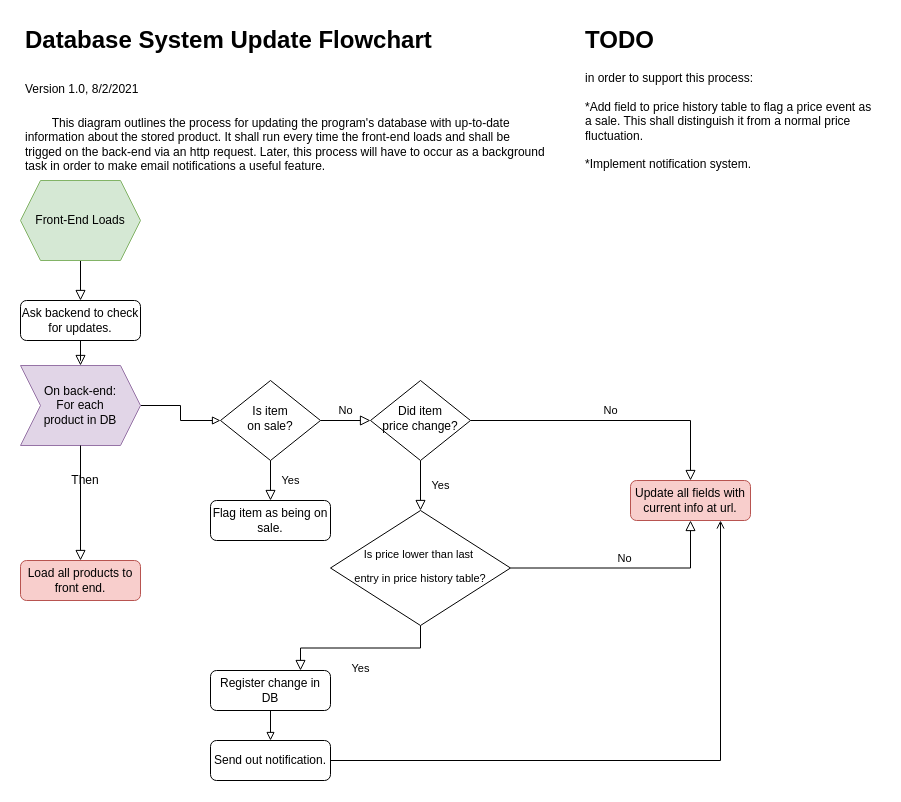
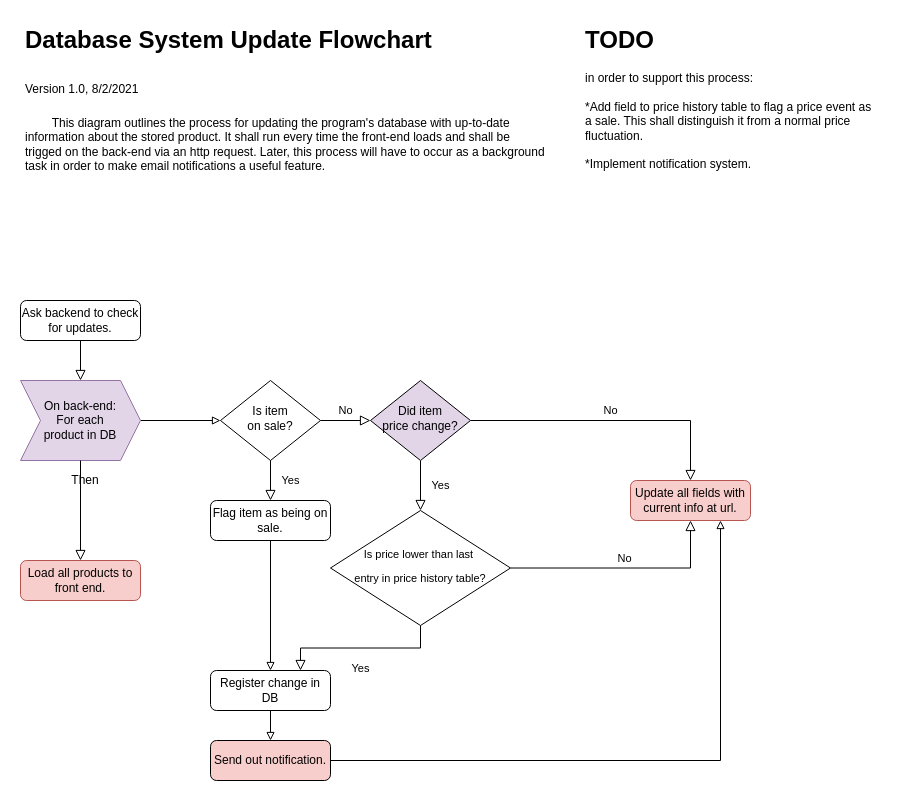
- <mxCell id="3" value="Front-End Loads" style="shape=hexagon;perimeter=hexagonPerimeter2;whiteSpace=wrap;html=1;fixedSize=1;fillColor=#d5e8d4;strokeColor=#82b366;" vertex="1" parent="1"><mxGeometry width="120" height="80" as="geometry" x="20" y="180" /></mxCell>
- <mxCell id="2" value="" style="rounded=0;html=1;jettySize=auto;orthogonalLoop=1;fontSize=11;endArrow=block;endFill=0;endSize=8;strokeWidth=1;shadow=0;labelBackgroundColor=none;edgeStyle=orthogonalEdgeStyle;exitX=0.5;exitY=1;exitDx=0;exitDy=0;entryX=0.5;entryY=0;entryDx=0;entryDy=0;" parent="1" source="3" target="4" edge="1"><mxGeometry relative="1" as="geometry"><mxPoint x="80" y="260" as="sourcePoint" /><mxPoint x="80" y="310" as="targetPoint" /></mxGeometry></mxCell>
- <mxCell id="6" value="On back-end:&lt;br&gt;For each &lt;br&gt;product in DB" style="shape=step;perimeter=stepPerimeter;whiteSpace=wrap;html=1;fixedSize=1;fillColor=#e1d5e7;strokeColor=#9673a6;" vertex="1" parent="1"><mxGeometry x="20" y="365" width="120" height="80" as="geometry" /></mxCell>
+ <mxCell id="6" value="On back-end:&lt;br&gt;For each &lt;br&gt;product in DB" style="shape=step;perimeter=stepPerimeter;whiteSpace=wrap;html=1;fixedSize=1;fillColor=#e1d5e7;strokeColor=#9673a6;" vertex="1" parent="1"><mxGeometry y="380" width="120" height="80" as="geometry" x="20" /></mxCell>
- <mxCell id="16" value="Did item&lt;br&gt;price change?" style="rhombus;whiteSpace=wrap;html=1;shadow=0;fontFamily=Helvetica;fontSize=12;align=center;strokeWidth=1;spacing=6;spacingTop=-4;" vertex="1" parent="1"><mxGeometry x="370" y="380" width="100" height="80" as="geometry" /></mxCell>
+ <mxCell id="16" value="Did item&lt;br&gt;price change?" style="rhombus;whiteSpace=wrap;html=1;shadow=0;fontFamily=Helvetica;fontSize=12;align=center;strokeWidth=1;spacing=6;spacingTop=-4;fillColor=#e1d5e7;" vertex="1" parent="1"><mxGeometry x="370" y="380" width="100" height="80" as="geometry" /></mxCell>
- <mxCell id="21" style="edgeStyle=orthogonalEdgeStyle;rounded=0;orthogonalLoop=1;jettySize=auto;html=1;exitX=1;exitY=0.5;exitDx=0;exitDy=0;entryX=0.75;entryY=1;entryDx=0;entryDy=0;endArrow=open;endFill=0;" edge="1" parent="1" source="22" target="11"><mxGeometry relative="1" as="geometry" /></mxCell>
+ <mxCell id="21" style="edgeStyle=orthogonalEdgeStyle;rounded=0;orthogonalLoop=1;jettySize=auto;html=1;exitX=1;exitY=0.5;exitDx=0;exitDy=0;entryX=0.75;entryY=1;entryDx=0;entryDy=0;endArrow=block;endFill=0;" edge="1" parent="1" source="22" target="11"><mxGeometry relative="1" as="geometry" /></mxCell>
+ <mxCell id="17" style="edgeStyle=orthogonalEdgeStyle;rounded=0;orthogonalLoop=1;jettySize=auto;html=1;exitX=0.5;exitY=1;exitDx=0;exitDy=0;entryX=0.5;entryY=0;entryDx=0;entryDy=0;endArrow=block;endFill=0;" edge="1" parent="1" source="18" target="27"><mxGeometry relative="1" as="geometry" /></mxCell>
- <mxCell id="22" value="Send out notification." style="rounded=1;whiteSpace=wrap;html=1;fontSize=12;glass=0;strokeWidth=1;shadow=0;" vertex="1" parent="1"><mxGeometry x="210" y="740" width="120" height="40" as="geometry" /></mxCell>
+ <mxCell id="22" value="Send out notification." style="rounded=1;whiteSpace=wrap;html=1;fontSize=12;glass=0;strokeWidth=1;shadow=0;fillColor=#f8cecc;" vertex="1" parent="1"><mxGeometry x="210" y="740" width="120" height="40" as="geometry" /></mxCell>
